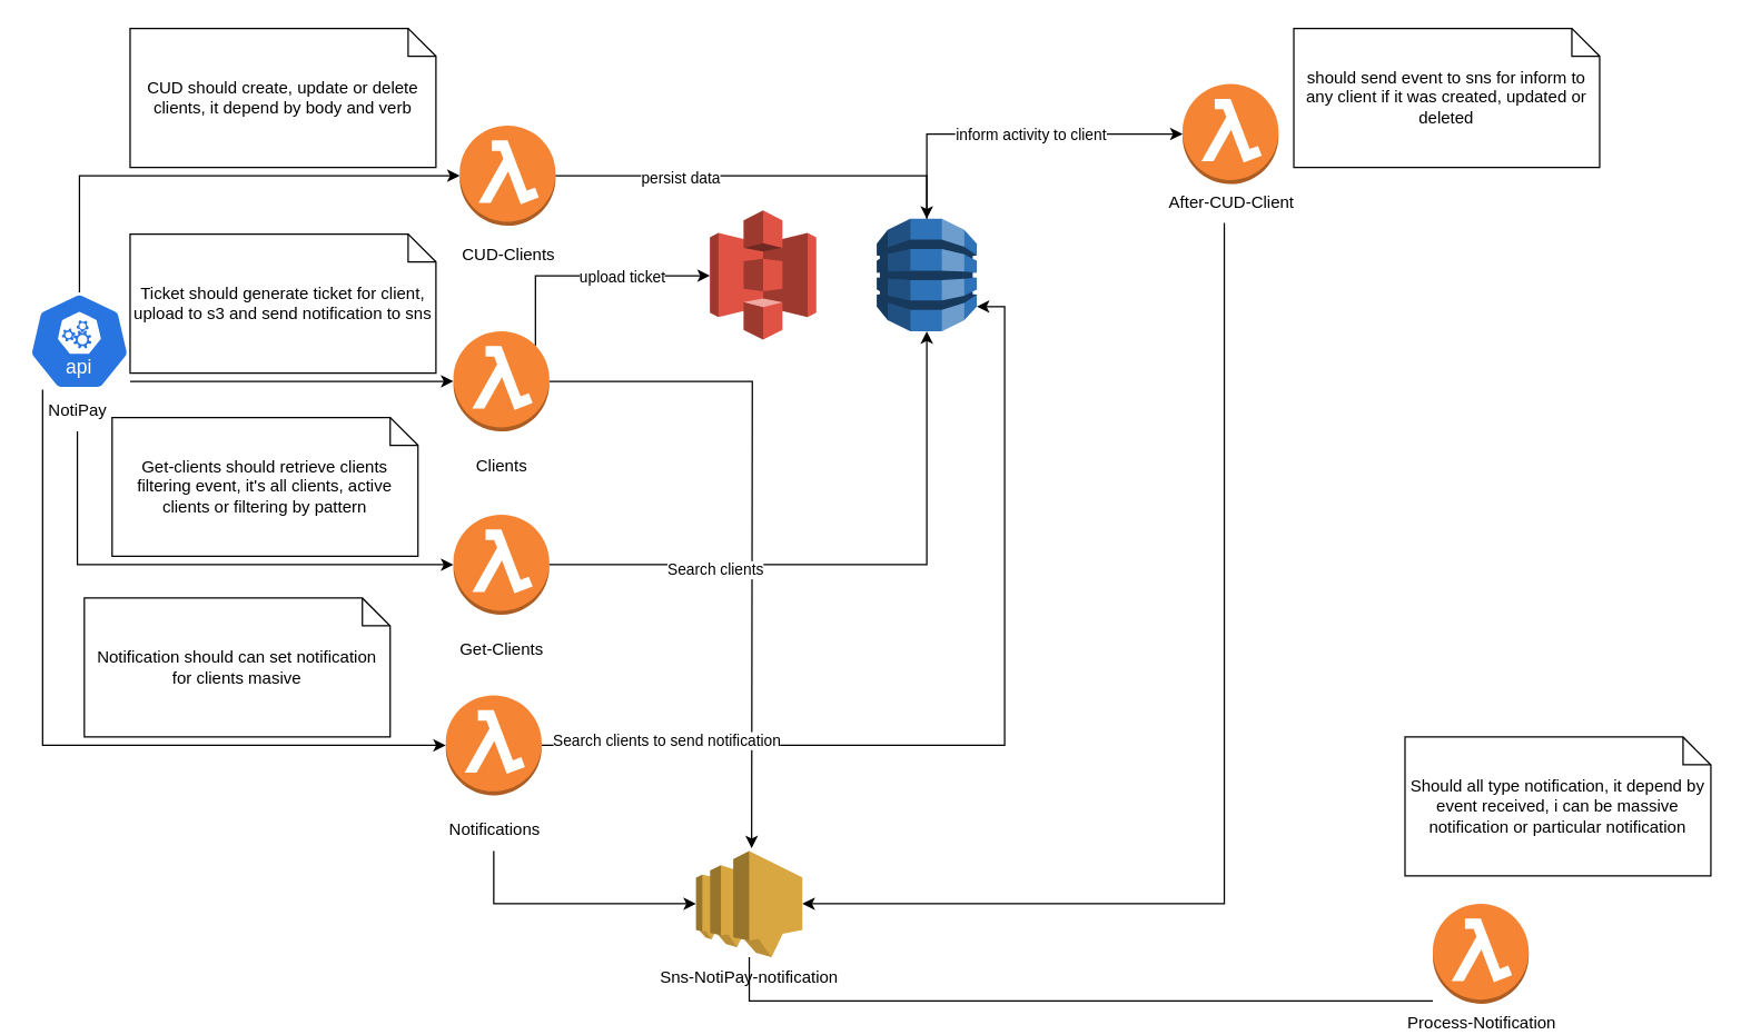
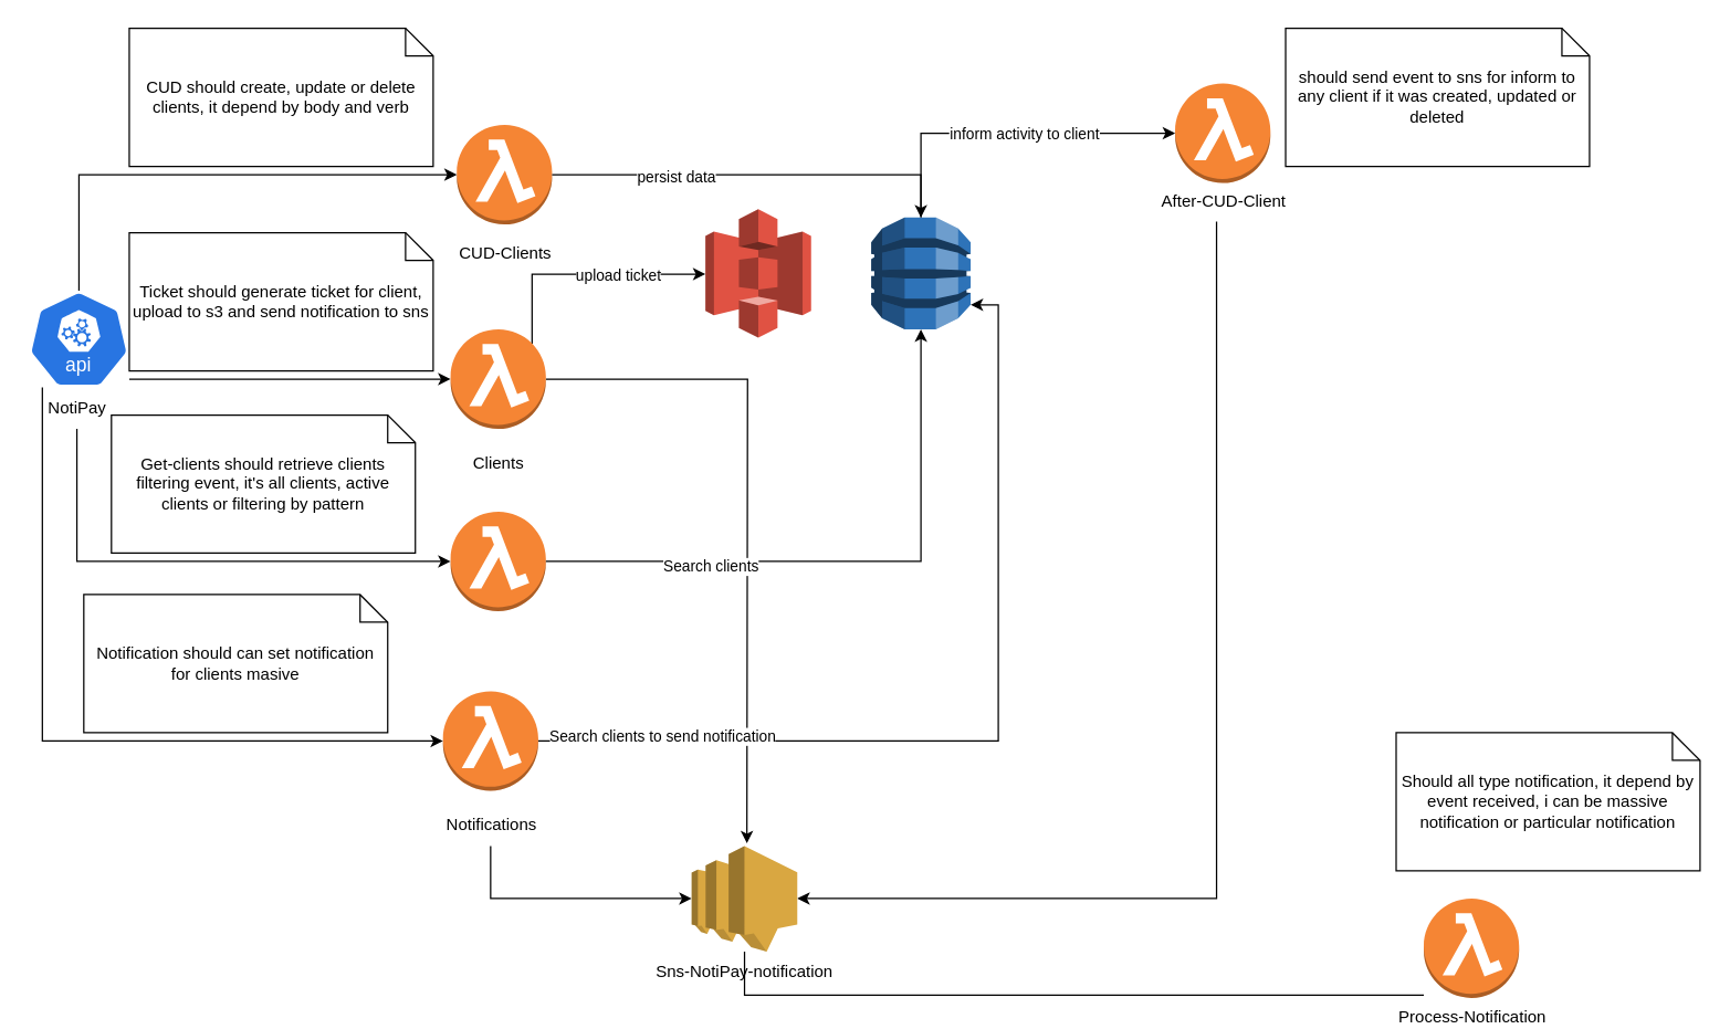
- <mxCell id="15" value="Get-Clients" style="text;html=1;align=center;verticalAlign=middle;resizable=0;points=[];autosize=1;strokeColor=none;fillColor=none;" vertex="1" parent="2"><mxGeometry x="300" y="432" width="80" height="30" as="geometry" /></mxCell>
